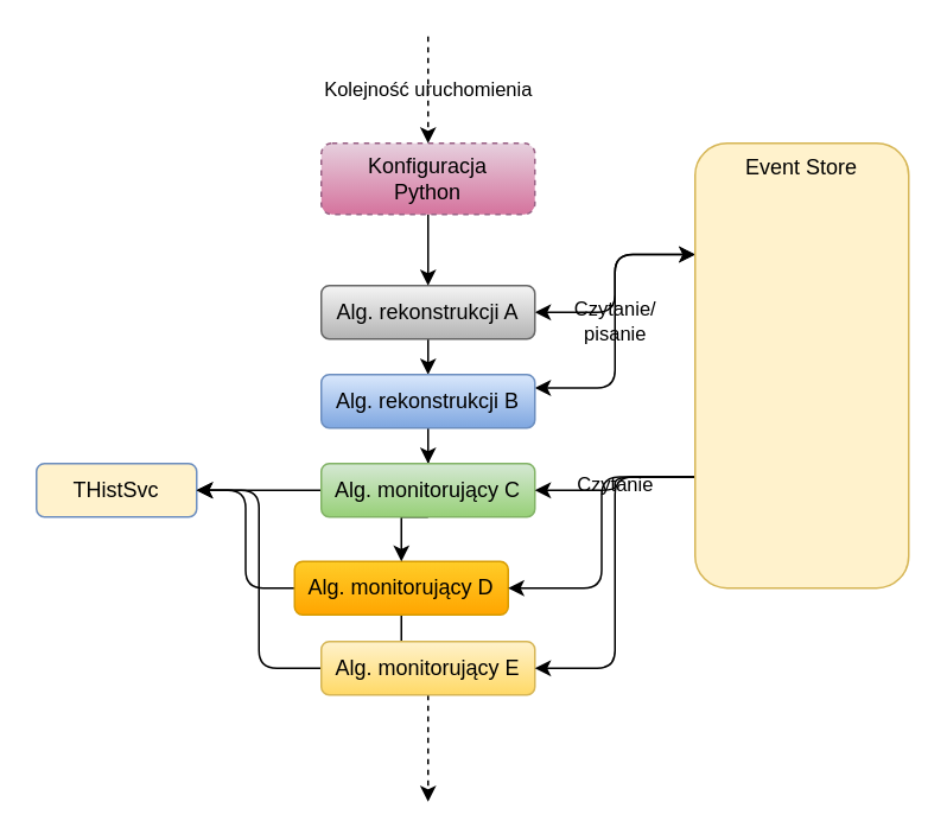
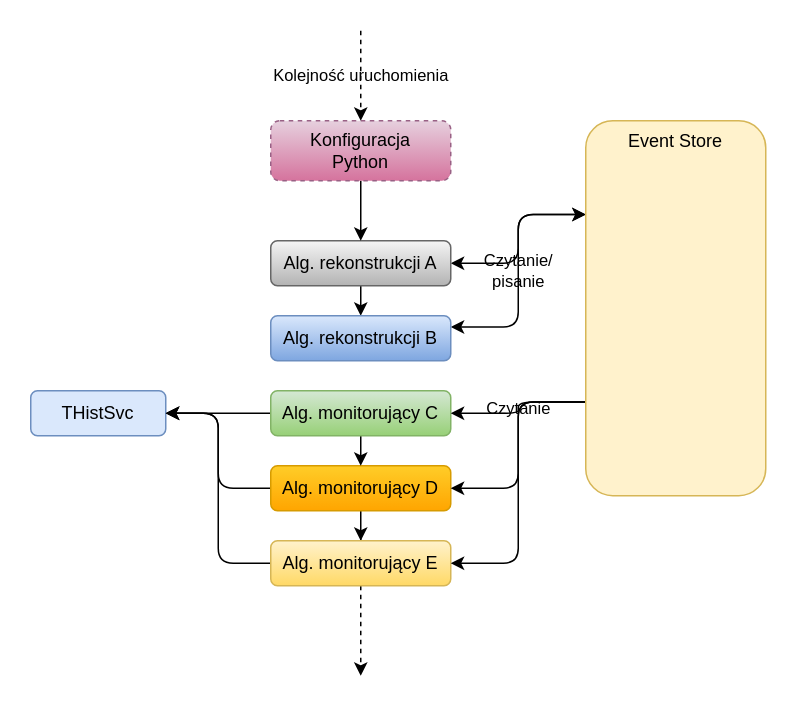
- <mxCell id="6" style="edgeStyle=orthogonalEdgeStyle;rounded=0;orthogonalLoop=1;jettySize=auto;html=1;exitX=0.5;exitY=1;exitDx=0;exitDy=0;" edge="1" parent="1" source="8" target="17"><mxGeometry relative="1" as="geometry" /></mxCell>
- <mxCell id="2" value="THistSvc" style="rounded=1;whiteSpace=wrap;html=1;fillColor=#fff2cc;strokeColor=#6c8ebf;" vertex="1" parent="1"><mxGeometry x="20" y="260" width="90" height="30" as="geometry" /></mxCell>
+ <mxCell id="2" value="THistSvc" style="rounded=1;whiteSpace=wrap;html=1;fillColor=#dae8fc;strokeColor=#6c8ebf;" vertex="1" parent="1"><mxGeometry x="20" y="260" width="90" height="30" as="geometry" /></mxCell>
- <mxCell id="11" value="Alg. monitorujący D" style="rounded=1;whiteSpace=wrap;html=1;gradientColor=#ffa500;fillColor=#ffcd28;strokeColor=#d79b00;" vertex="1" parent="1"><mxGeometry x="165" y="315" width="120" height="30" as="geometry" /></mxCell>
+ <mxCell id="11" value="Alg. monitorujący D" style="rounded=1;whiteSpace=wrap;html=1;gradientColor=#ffa500;fillColor=#ffcd28;strokeColor=#d79b00;" vertex="1" parent="1"><mxGeometry x="180" y="310" width="120" height="30" as="geometry" /></mxCell>
